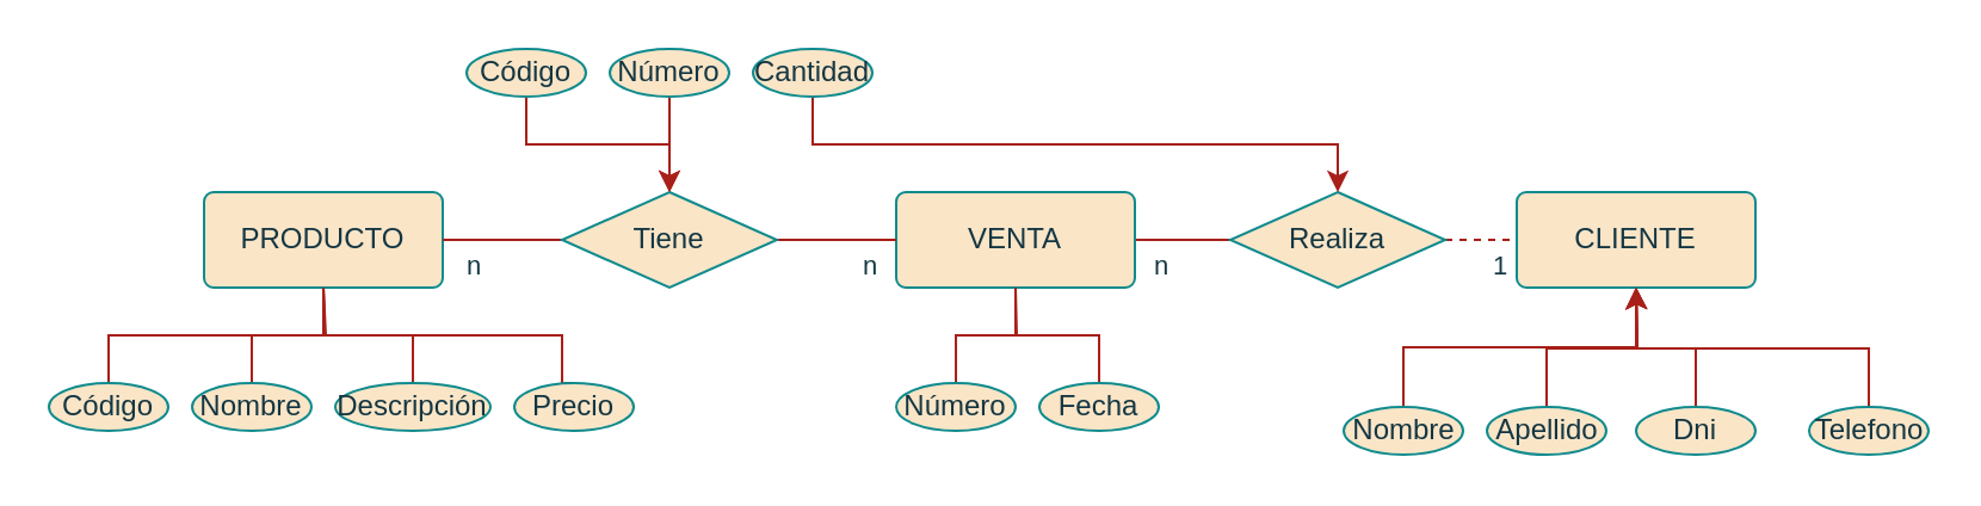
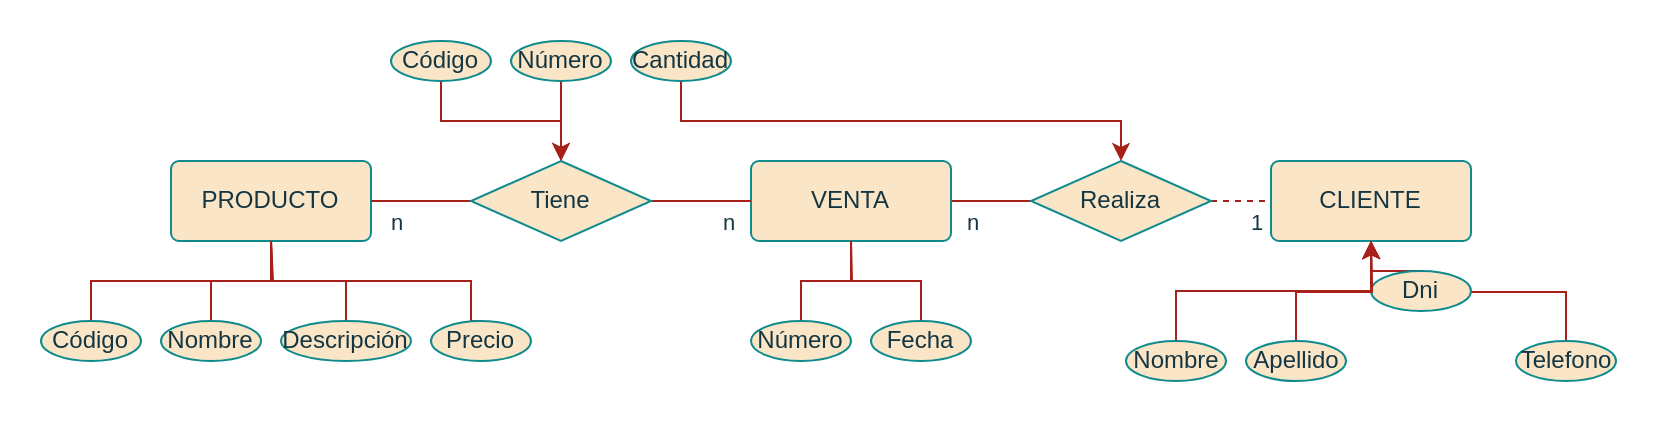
- <mxCell id="30" value="Dni" style="ellipse;whiteSpace=wrap;html=1;align=center;labelBackgroundColor=none;fillColor=#FAE5C7;strokeColor=#0F8B8D;fontColor=#143642;" parent="1" vertex="1"><mxGeometry x="685" y="170" width="50" height="20" as="geometry" /></mxCell>
+ <mxCell id="30" value="Dni" style="ellipse;whiteSpace=wrap;html=1;align=center;labelBackgroundColor=none;fillColor=#FAE5C7;strokeColor=#0F8B8D;fontColor=#143642;" parent="1" vertex="1"><mxGeometry x="685" y="135" width="50" height="20" as="geometry" /></mxCell>
